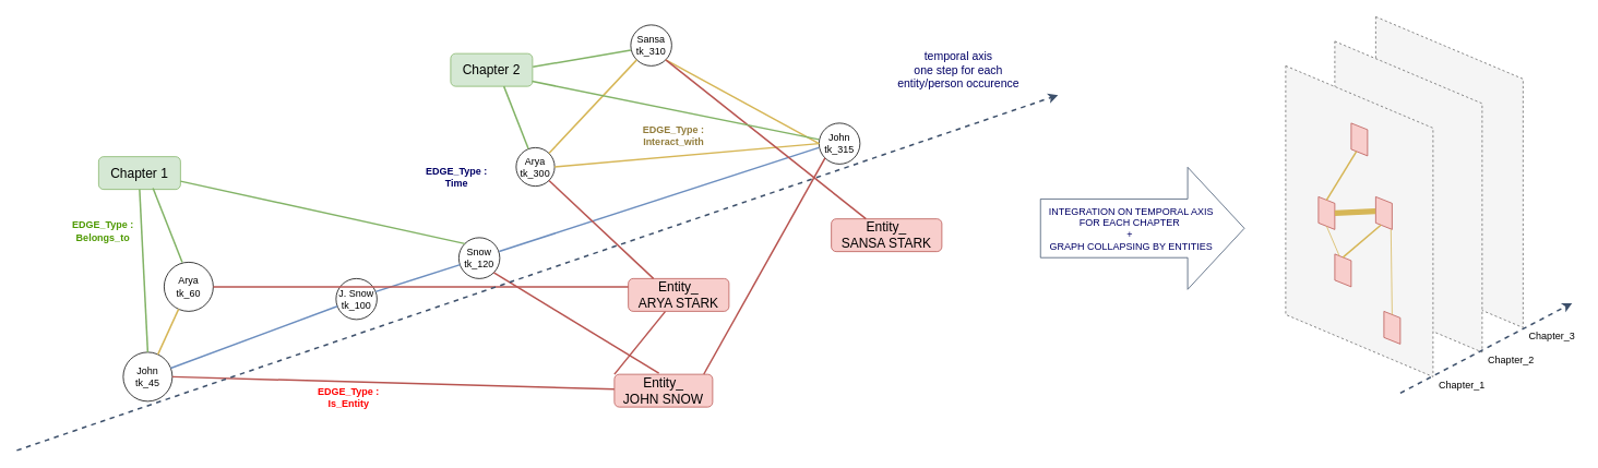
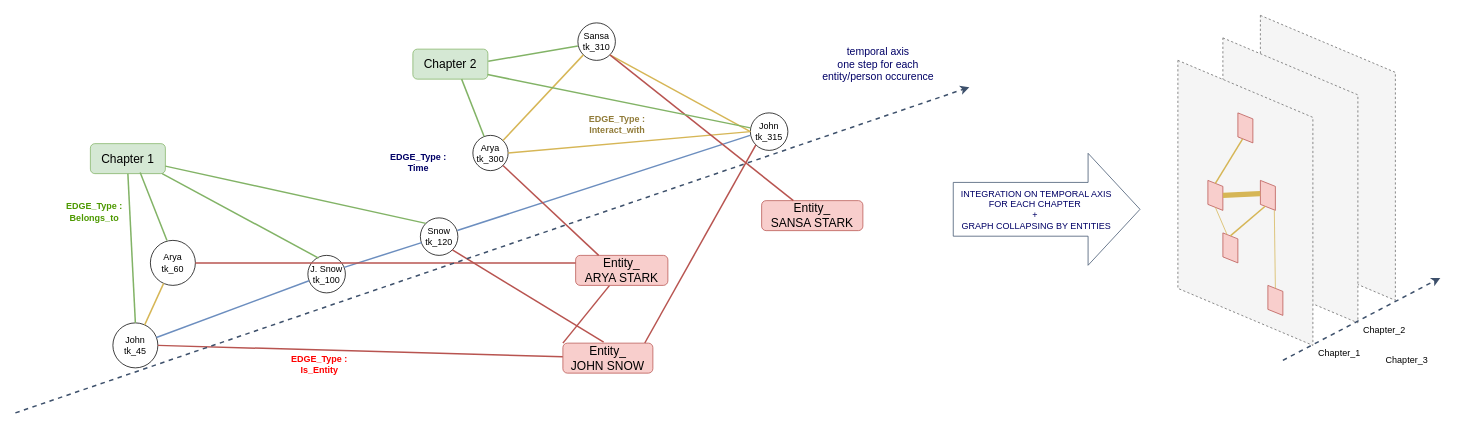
+ <mxCell id="32" value="" style="endArrow=none;html=1;strokeColor=#82b366;strokeWidth=2;fillColor=#d5e8d4;exitX=0.284;exitY=0.072;exitDx=0;exitDy=0;entryX=0.957;entryY=0.997;entryDx=0;entryDy=0;entryPerimeter=0;exitPerimeter=0;" edge="1" parent="1" source="2" target="27"><mxGeometry width="50" height="50" relative="1" as="geometry"><mxPoint x="255" y="330" as="sourcePoint" /><mxPoint x="170" y="80" as="targetPoint" /></mxGeometry></mxCell>
- <mxCell id="67" value="Chapter_3" style="text;html=1;align=center;verticalAlign=middle;resizable=0;points=[];autosize=1;" vertex="1" parent="1"><mxGeometry x="1860" y="400" width="70" height="20" as="geometry" /></mxCell>
+ <mxCell id="67" value="Chapter_3" style="text;html=1;align=center;verticalAlign=middle;resizable=0;points=[];autosize=1;" vertex="1" parent="1"><mxGeometry x="1840" y="470" width="70" height="20" as="geometry" /></mxCell>
